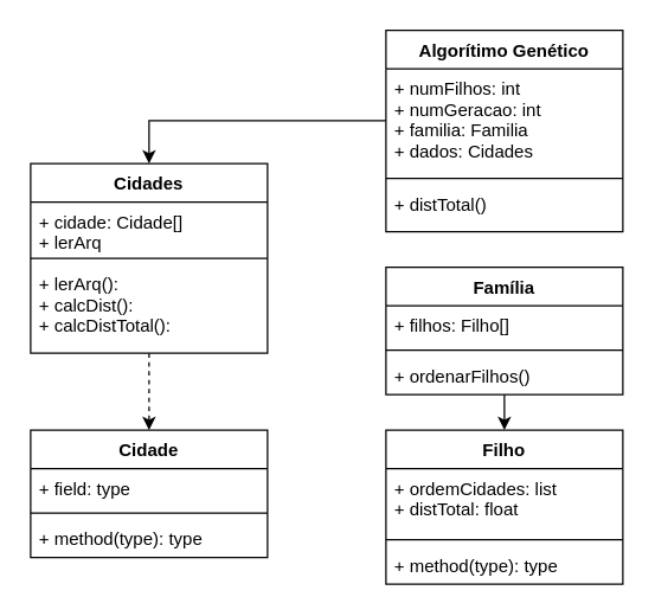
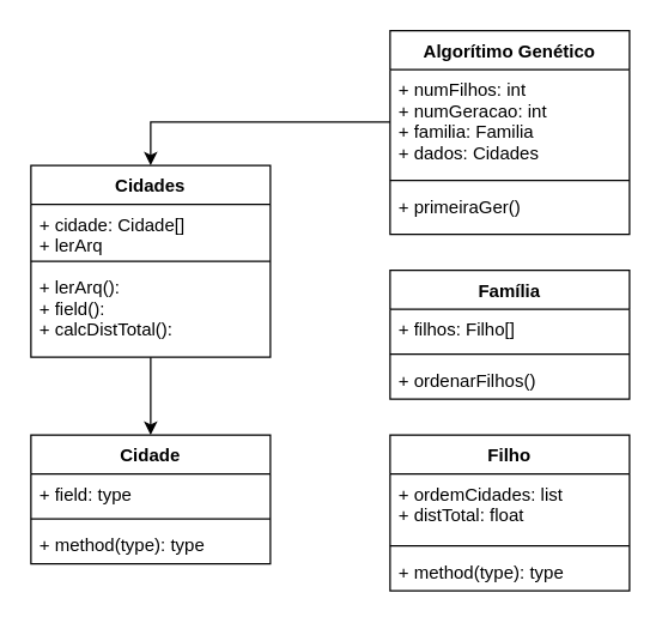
- <mxCell id="9" value="+ distTotal()" style="text;strokeColor=none;fillColor=none;align=left;verticalAlign=top;spacingLeft=4;spacingRight=4;overflow=hidden;rotatable=0;points=[[0,0.5],[1,0.5]];portConstraint=eastwest;" parent="6" vertex="1"><mxGeometry y="104" width="160" height="32" as="geometry" /></mxCell>
+ <mxCell id="9" value="+ primeiraGer()" style="text;strokeColor=none;fillColor=none;align=left;verticalAlign=top;spacingLeft=4;spacingRight=4;overflow=hidden;rotatable=0;points=[[0,0.5],[1,0.5]];portConstraint=eastwest;" parent="6" vertex="1"><mxGeometry y="104" width="160" height="32" as="geometry" /></mxCell>
- <mxCell id="14" value="+ lerArq():&#10;+ calcDist():&#10;+ calcDistTotal():" style="text;strokeColor=none;fillColor=none;align=left;verticalAlign=top;spacingLeft=4;spacingRight=4;overflow=hidden;rotatable=0;points=[[0,0.5],[1,0.5]];portConstraint=eastwest;" parent="11" vertex="1"><mxGeometry y="68" width="160" height="60" as="geometry" /></mxCell>
+ <mxCell id="14" value="+ lerArq():&#10;+ field():&#10;+ calcDistTotal():" style="text;strokeColor=none;fillColor=none;align=left;verticalAlign=top;spacingLeft=4;spacingRight=4;overflow=hidden;rotatable=0;points=[[0,0.5],[1,0.5]];portConstraint=eastwest;" parent="11" vertex="1"><mxGeometry y="68" width="160" height="60" as="geometry" /></mxCell>
- <mxCell id="10" style="edgeStyle=orthogonalEdgeStyle;rounded=0;orthogonalLoop=1;jettySize=auto;html=1;entryX=0.5;entryY=0;entryDx=0;entryDy=0;dashed=1;" parent="1" source="11" target="2" edge="1"><mxGeometry relative="1" as="geometry" /></mxCell>
+ <mxCell id="10" style="edgeStyle=orthogonalEdgeStyle;rounded=0;orthogonalLoop=1;jettySize=auto;html=1;entryX=0.5;entryY=0;entryDx=0;entryDy=0;" parent="1" source="11" target="2" edge="1"><mxGeometry relative="1" as="geometry" /></mxCell>
- <mxCell id="15" style="edgeStyle=orthogonalEdgeStyle;rounded=0;orthogonalLoop=1;jettySize=auto;html=1;entryX=0.5;entryY=0;entryDx=0;entryDy=0;" parent="1" source="16" target="20" edge="1"><mxGeometry relative="1" as="geometry" /></mxCell>
